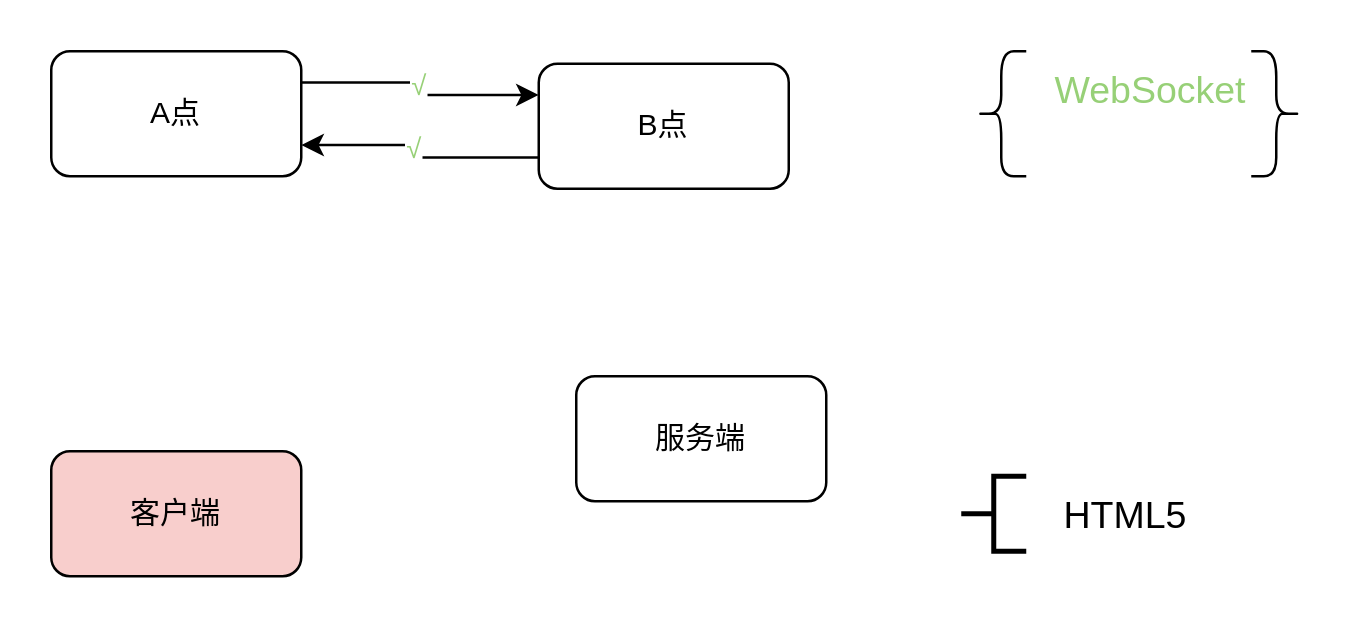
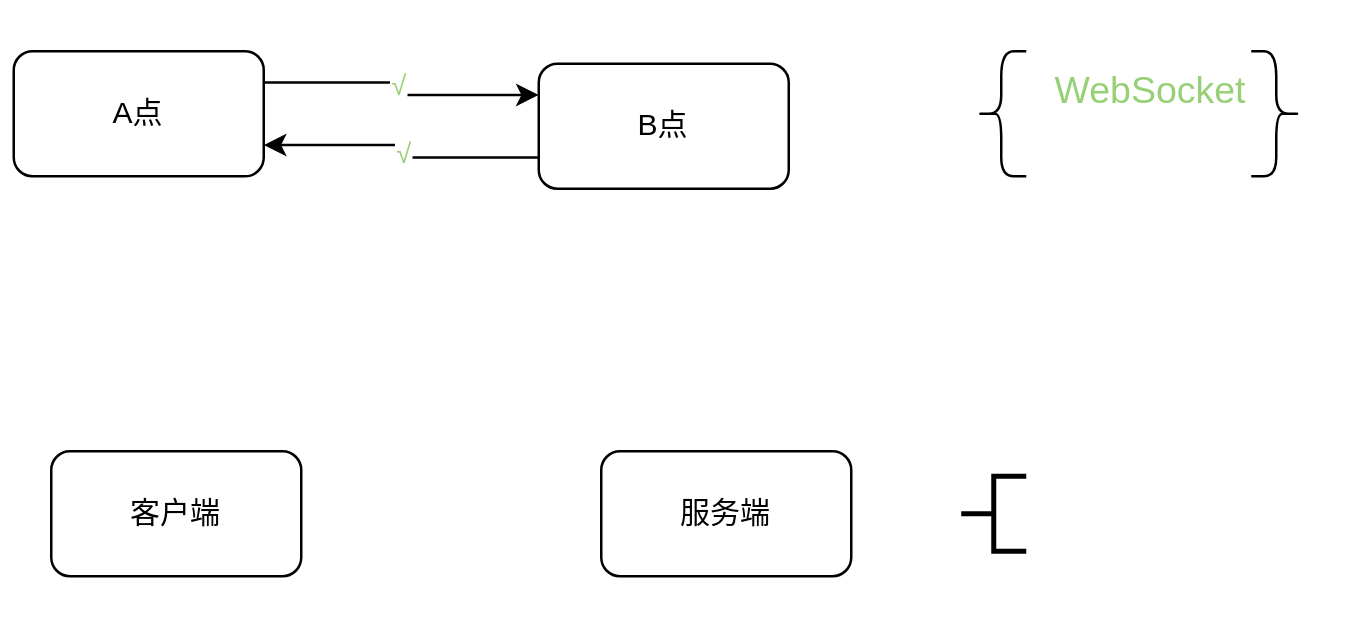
- <mxCell id="4" value="A点" style="rounded=1;whiteSpace=wrap;html=1;" vertex="1" parent="1"><mxGeometry width="100" height="50" as="geometry" x="20" y="20" /></mxCell>
+ <mxCell id="4" value="A点" style="rounded=1;whiteSpace=wrap;html=1;" vertex="1" parent="1"><mxGeometry x="5" y="20" width="100" height="50" as="geometry" /></mxCell>
- <mxCell id="12" value="服务端" style="rounded=1;whiteSpace=wrap;html=1;" vertex="1" parent="1"><mxGeometry x="230" y="150" width="100" height="50" as="geometry" /></mxCell>
+ <mxCell id="12" value="服务端" style="rounded=1;whiteSpace=wrap;html=1;" vertex="1" parent="1"><mxGeometry x="240" y="180" width="100" height="50" as="geometry" /></mxCell>
- <mxCell id="11" value="客户端" style="rounded=1;whiteSpace=wrap;html=1;fillColor=#f8cecc;" vertex="1" parent="1"><mxGeometry y="180" width="100" height="50" as="geometry" x="20" /></mxCell>
+ <mxCell id="11" value="客户端" style="rounded=1;whiteSpace=wrap;html=1;" vertex="1" parent="1"><mxGeometry y="180" width="100" height="50" as="geometry" x="20" /></mxCell>
- <mxCell id="14" value="HTML5" style="text;html=1;strokeColor=none;fillColor=none;align=center;verticalAlign=middle;whiteSpace=wrap;rounded=0;fontColor=#000000;fontSize=15;" vertex="1" parent="1"><mxGeometry x="420" y="190" width="60" height="30" as="geometry" /></mxCell>
